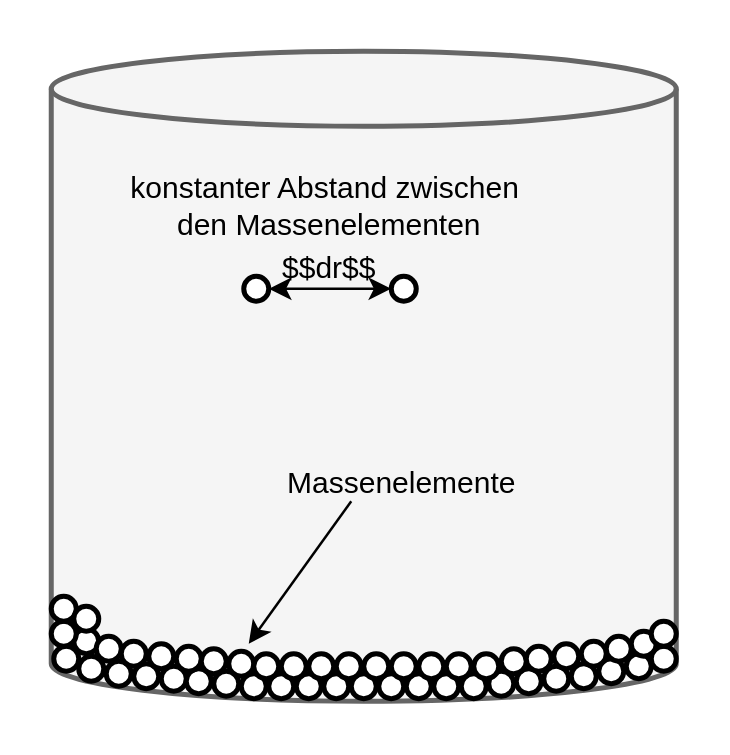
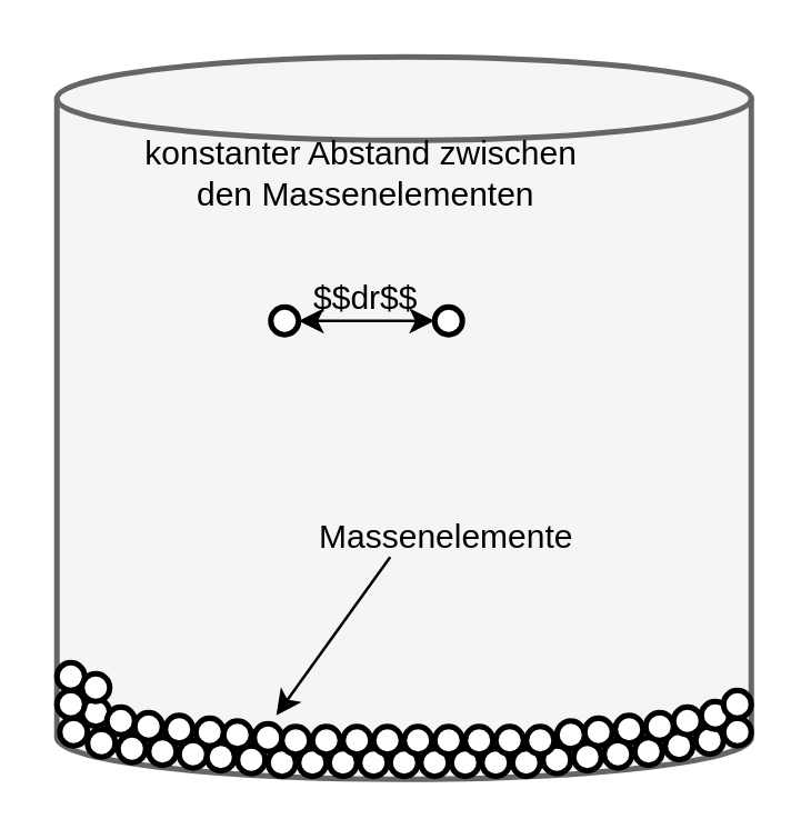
- <mxCell id="58" value="konstanter Abstand zwischen&amp;nbsp;&lt;br&gt;den Massenelementen" style="text;html=1;resizable=0;autosize=1;align=center;verticalAlign=middle;points=[];fillColor=none;strokeColor=none;rounded=0;" vertex="1" parent="1"><mxGeometry x="46" y="67" width="170" height="30" as="geometry" /></mxCell>
+ <mxCell id="58" value="konstanter Abstand zwischen&amp;nbsp;&lt;br&gt;den Massenelementen" style="text;html=1;resizable=0;autosize=1;align=center;verticalAlign=middle;points=[];fillColor=none;strokeColor=none;rounded=0;" vertex="1" parent="1"><mxGeometry x="46" y="47" width="170" height="30" as="geometry" /></mxCell>
